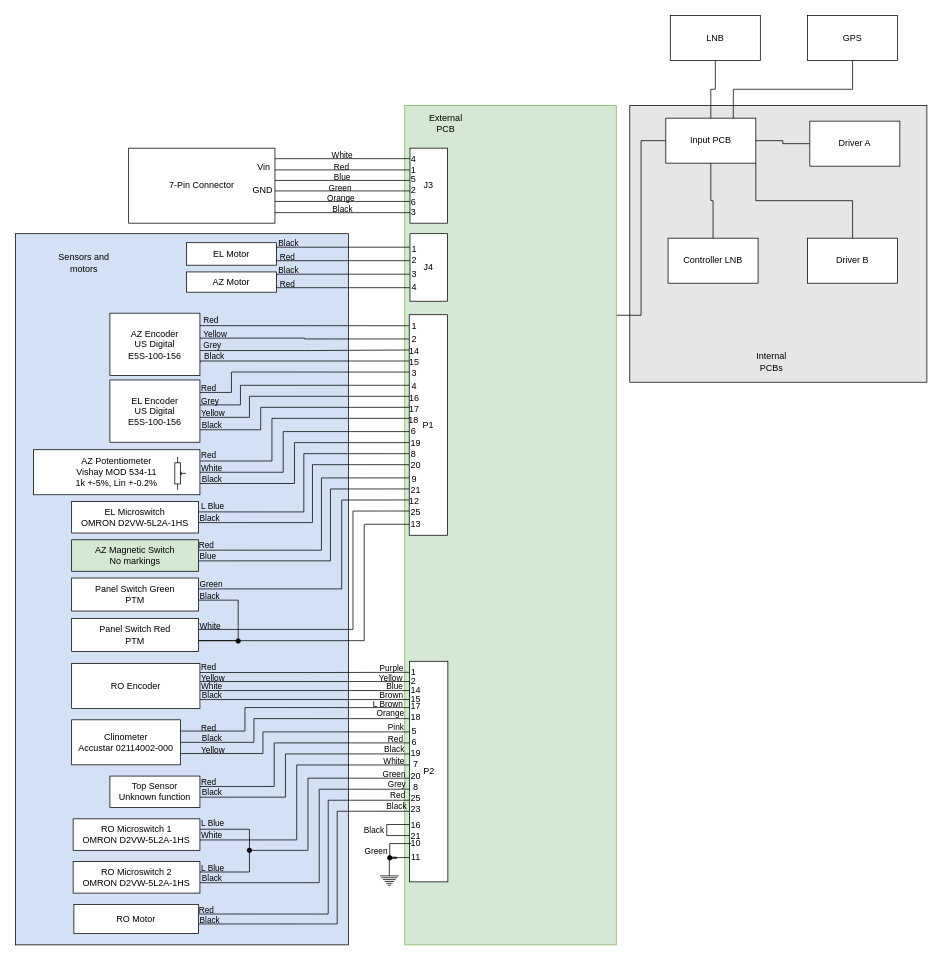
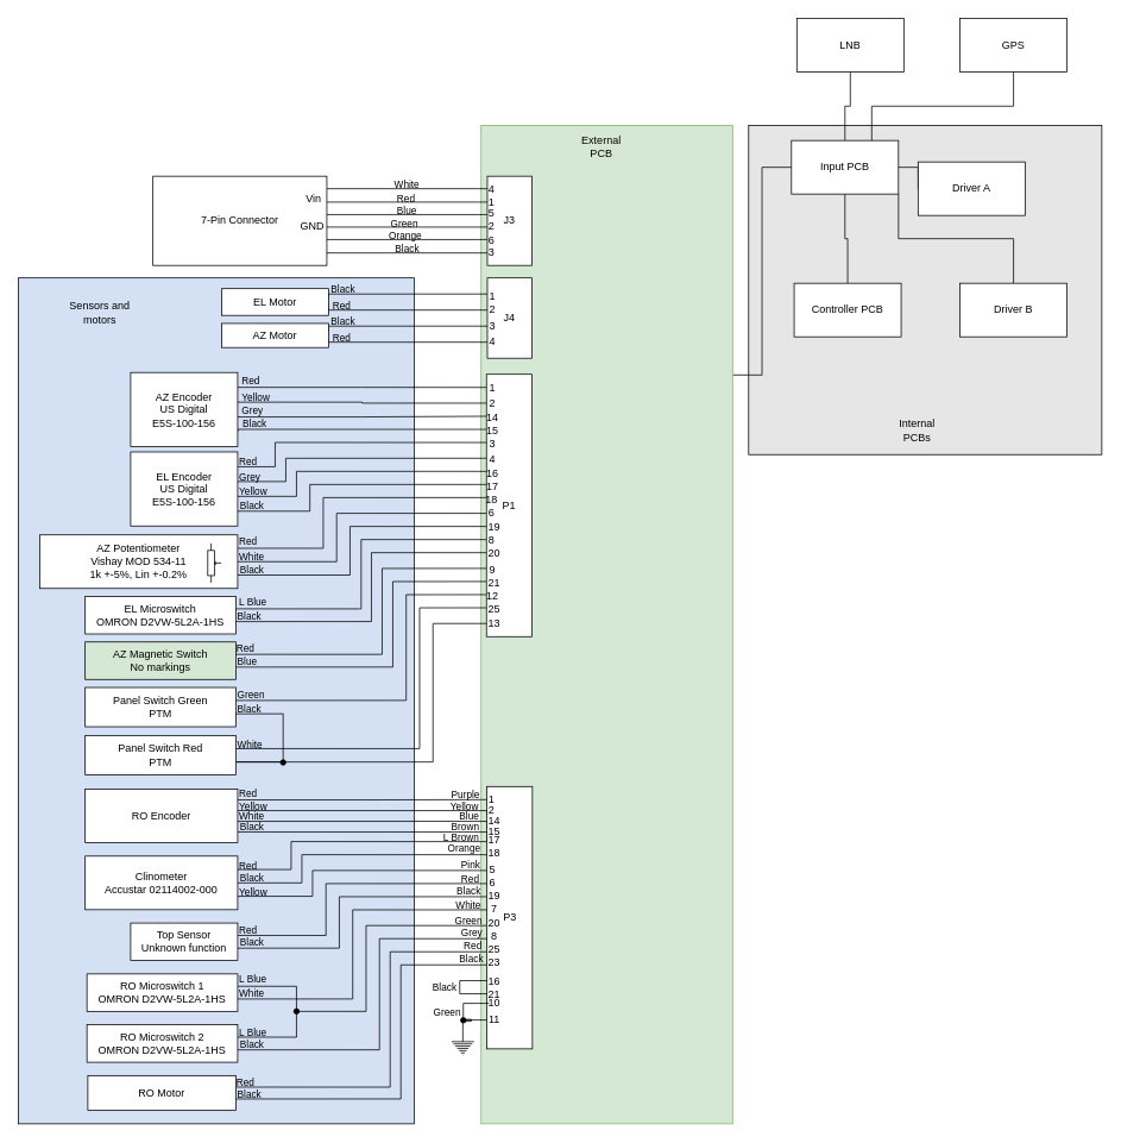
- <mxCell id="197" value="External PCB" style="text;html=1;strokeColor=none;fillColor=none;align=center;verticalAlign=middle;whiteSpace=wrap;rounded=0;labelBackgroundColor=none;" vertex="1" parent="1"><mxGeometry x="564" y="149" width="60" height="30" as="geometry" /></mxCell>
+ <mxCell id="197" value="External PCB" style="text;html=1;strokeColor=none;fillColor=none;align=center;verticalAlign=middle;whiteSpace=wrap;rounded=0;labelBackgroundColor=none;" vertex="1" parent="1"><mxGeometry x="644" y="149" width="60" height="30" as="geometry" /></mxCell>
- <mxCell id="20" value="Driver A" style="rounded=0;whiteSpace=wrap;html=1;" vertex="1" parent="1"><mxGeometry x="1079" y="161" width="120" height="60" as="geometry" /></mxCell>
+ <mxCell id="20" value="Driver A" style="rounded=0;whiteSpace=wrap;html=1;" vertex="1" parent="1"><mxGeometry x="1029" y="181" width="120" height="60" as="geometry" /></mxCell>
- <mxCell id="22" value="Controller LNB" style="rounded=0;whiteSpace=wrap;html=1;" vertex="1" parent="1"><mxGeometry x="890" y="317" width="120" height="60" as="geometry" /></mxCell>
+ <mxCell id="22" value="Controller PCB" style="rounded=0;whiteSpace=wrap;html=1;" vertex="1" parent="1"><mxGeometry x="890" y="317" width="120" height="60" as="geometry" /></mxCell>
- <mxCell id="58" value="Clinometer&lt;br&gt;Accustar&amp;nbsp;02114002-000" style="rounded=0;whiteSpace=wrap;html=1;" vertex="1" parent="1"><mxGeometry x="95" y="959" width="145" height="60" as="geometry" /></mxCell>
+ <mxCell id="58" value="Clinometer&lt;br&gt;Accustar&amp;nbsp;02114002-000" style="rounded=0;whiteSpace=wrap;html=1;" vertex="1" parent="1"><mxGeometry x="95" y="959" width="171" height="60" as="geometry" /></mxCell>
- <mxCell id="137" value="P2" style="rounded=0;whiteSpace=wrap;html=1;labelBackgroundColor=none;points=[[0,0,0,0,0],[0,0.05,0,0,0],[0,0.11,0,0,0],[0,0.16,0,0,0],[0,0.21,0,0,0],[0,0.26,0,0,0],[0,0.32,0,0,0],[0,0.37,0,0,0],[0,0.42,0,0,0],[0,0.47,0,0,0],[0,0.53,0,0,0],[0,0.58,0,0,0],[0,0.63,0,0,0],[0,0.68,0,0,0],[0,0.74,0,0,0],[0,0.79,0,0,0],[0,0.84,0,0,0],[0,0.89,0,0,0],[0,0.95,0,0,0],[0,1,0,0,0],[0.25,0,0,0,0],[0.25,1,0,0,0],[0.51,0,0,0,0],[0.51,1,0,0,0],[0.75,0,0,0,0],[0.75,1,0,0,0],[1,0,0,0,0],[1,0.25,0,0,0],[1,0.5,0,0,0],[1,0.75,0,0,0],[1,1,0,0,0]];" vertex="1" parent="1"><mxGeometry x="545.5" y="881" width="51" height="294" as="geometry" /></mxCell>
+ <mxCell id="137" value="P3" style="rounded=0;whiteSpace=wrap;html=1;labelBackgroundColor=none;points=[[0,0,0,0,0],[0,0.05,0,0,0],[0,0.11,0,0,0],[0,0.16,0,0,0],[0,0.21,0,0,0],[0,0.26,0,0,0],[0,0.32,0,0,0],[0,0.37,0,0,0],[0,0.42,0,0,0],[0,0.47,0,0,0],[0,0.53,0,0,0],[0,0.58,0,0,0],[0,0.63,0,0,0],[0,0.68,0,0,0],[0,0.74,0,0,0],[0,0.79,0,0,0],[0,0.84,0,0,0],[0,0.89,0,0,0],[0,0.95,0,0,0],[0,1,0,0,0],[0.25,0,0,0,0],[0.25,1,0,0,0],[0.51,0,0,0,0],[0.51,1,0,0,0],[0.75,0,0,0,0],[0.75,1,0,0,0],[1,0,0,0,0],[1,0.25,0,0,0],[1,0.5,0,0,0],[1,0.75,0,0,0],[1,1,0,0,0]];" vertex="1" parent="1"><mxGeometry x="545.5" y="881" width="51" height="294" as="geometry" /></mxCell>
